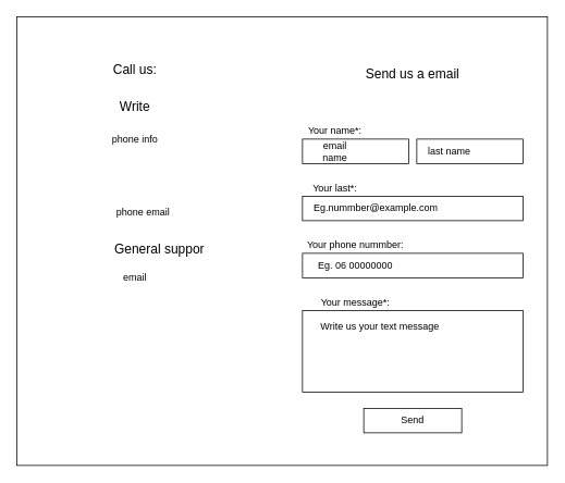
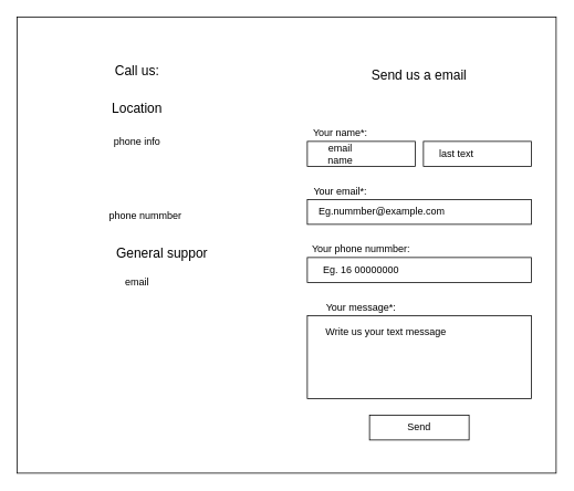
- <mxCell id="17" value="&lt;font style=&quot;font-size: 16px&quot;&gt;Write&lt;/font&gt;" style="text;html=1;strokeColor=none;fillColor=none;align=center;verticalAlign=middle;whiteSpace=wrap;rounded=0;strokeWidth=4;" vertex="1" parent="1"><mxGeometry x="130" y="120" width="70" height="20" as="geometry" /></mxCell>
+ <mxCell id="17" value="&lt;font style=&quot;font-size: 16px&quot;&gt;Location&lt;/font&gt;" style="text;html=1;strokeColor=none;fillColor=none;align=center;verticalAlign=middle;whiteSpace=wrap;rounded=0;strokeWidth=4;" vertex="1" parent="1"><mxGeometry x="130" y="120" width="70" height="20" as="geometry" /></mxCell>
- <mxCell id="13" value="last name" style="text;html=1;strokeColor=none;fillColor=none;align=center;verticalAlign=middle;whiteSpace=wrap;rounded=0;" vertex="1" parent="1"><mxGeometry x="520" y="175" width="60" height="20" as="geometry" /></mxCell>
+ <mxCell id="13" value="last text" style="text;html=1;strokeColor=none;fillColor=none;align=center;verticalAlign=middle;whiteSpace=wrap;rounded=0;" vertex="1" parent="1"><mxGeometry x="520" y="175" width="60" height="20" as="geometry" /></mxCell>
- <mxCell id="9" value="Your last*:" style="text;html=1;strokeColor=none;fillColor=none;align=center;verticalAlign=middle;whiteSpace=wrap;rounded=0;" vertex="1" parent="1"><mxGeometry x="370" y="220" width="80" height="20" as="geometry" /></mxCell>
+ <mxCell id="9" value="Your email*:" style="text;html=1;strokeColor=none;fillColor=none;align=center;verticalAlign=middle;whiteSpace=wrap;rounded=0;" vertex="1" parent="1"><mxGeometry x="370" y="220" width="80" height="20" as="geometry" /></mxCell>
- <mxCell id="21" value="phone email" style="text;html=1;strokeColor=none;fillColor=none;align=center;verticalAlign=middle;whiteSpace=wrap;rounded=0;" vertex="1" parent="1"><mxGeometry x="130" y="250" width="90" height="20" as="geometry" /></mxCell>
+ <mxCell id="21" value="phone nummber" style="text;html=1;strokeColor=none;fillColor=none;align=center;verticalAlign=middle;whiteSpace=wrap;rounded=0;" vertex="1" parent="1"><mxGeometry x="130" y="250" width="90" height="20" as="geometry" /></mxCell>
- <mxCell id="15" value="Eg. 06 00000000" style="text;html=1;strokeColor=none;fillColor=none;align=center;verticalAlign=middle;whiteSpace=wrap;rounded=0;" vertex="1" parent="1"><mxGeometry x="380" y="315" width="110" height="20" as="geometry" /></mxCell>
+ <mxCell id="15" value="Eg. 16 00000000" style="text;html=1;strokeColor=none;fillColor=none;align=center;verticalAlign=middle;whiteSpace=wrap;rounded=0;" vertex="1" parent="1"><mxGeometry x="380" y="315" width="110" height="20" as="geometry" /></mxCell>
